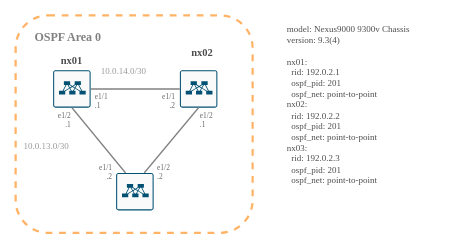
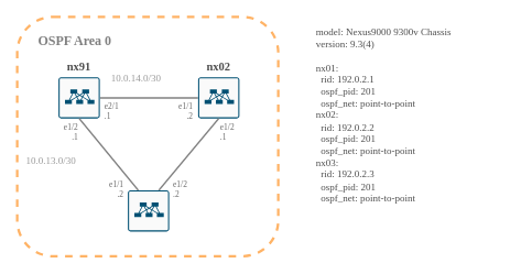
- <mxCell id="7" value="&lt;p&gt;&lt;font face=&quot;Garamond&quot; style=&quot;font-size: 14px&quot; color=&quot;#4d4d4d&quot;&gt;&lt;b&gt;nx02&lt;/b&gt;&lt;/font&gt;&lt;/p&gt;" style="text;html=1;strokeColor=none;fillColor=none;align=center;verticalAlign=middle;whiteSpace=wrap;rounded=0;" parent="1" vertex="1"><mxGeometry x="249" y="61" width="40" height="20" as="geometry" /></mxCell>
+ <mxCell id="7" value="&lt;p&gt;&lt;font face=&quot;Garamond&quot; style=&quot;font-size: 14px&quot; color=&quot;#4d4d4d&quot;&gt;&lt;b&gt;nx02&lt;/b&gt;&lt;/font&gt;&lt;/p&gt;" style="text;html=1;strokeColor=none;fillColor=none;align=center;verticalAlign=middle;whiteSpace=wrap;rounded=0;" parent="1" vertex="1"><mxGeometry x="244" y="71" width="40" height="20" as="geometry" /></mxCell>
- <mxCell id="6" value="&lt;p&gt;&lt;font face=&quot;Garamond&quot; style=&quot;font-size: 14px&quot; color=&quot;#4d4d4d&quot;&gt;&lt;b&gt;nx01&lt;/b&gt;&lt;/font&gt;&lt;/p&gt;" style="text;html=1;strokeColor=none;fillColor=none;align=center;verticalAlign=middle;whiteSpace=wrap;rounded=0;" parent="1" vertex="1"><mxGeometry x="75" y="71" width="40" height="20" as="geometry" /></mxCell>
+ <mxCell id="6" value="&lt;p&gt;&lt;font face=&quot;Garamond&quot; style=&quot;font-size: 14px&quot; color=&quot;#4d4d4d&quot;&gt;&lt;b&gt;nx91&lt;/b&gt;&lt;/font&gt;&lt;/p&gt;" style="text;html=1;strokeColor=none;fillColor=none;align=center;verticalAlign=middle;whiteSpace=wrap;rounded=0;" parent="1" vertex="1"><mxGeometry x="75" y="71" width="40" height="20" as="geometry" /></mxCell>
- <mxCell id="12" value="&lt;div style=&quot;font-size: 10px&quot;&gt;&lt;font color=&quot;#666666&quot; style=&quot;font-size: 10px&quot; face=&quot;Lucida Console&quot;&gt;e1/1&lt;/font&gt;&lt;/div&gt;&lt;font face=&quot;Lucida Console&quot; color=&quot;#666666&quot; style=&quot;font-size: 10px&quot;&gt;&lt;div&gt;.1&lt;/div&gt;&lt;/font&gt;" style="text;html=1;strokeColor=none;fillColor=none;align=left;verticalAlign=middle;whiteSpace=wrap;rounded=0;" parent="1" vertex="1"><mxGeometry x="124" y="124" width="40" height="20" as="geometry" /></mxCell>
+ <mxCell id="12" value="&lt;div style=&quot;font-size: 10px&quot;&gt;&lt;font color=&quot;#666666&quot; style=&quot;font-size: 10px&quot; face=&quot;Lucida Console&quot;&gt;e2/1&lt;/font&gt;&lt;/div&gt;&lt;font face=&quot;Lucida Console&quot; color=&quot;#666666&quot; style=&quot;font-size: 10px&quot;&gt;&lt;div&gt;.1&lt;/div&gt;&lt;/font&gt;" style="text;html=1;strokeColor=none;fillColor=none;align=left;verticalAlign=middle;whiteSpace=wrap;rounded=0;" parent="1" vertex="1"><mxGeometry x="124" y="124" width="40" height="20" as="geometry" /></mxCell>
